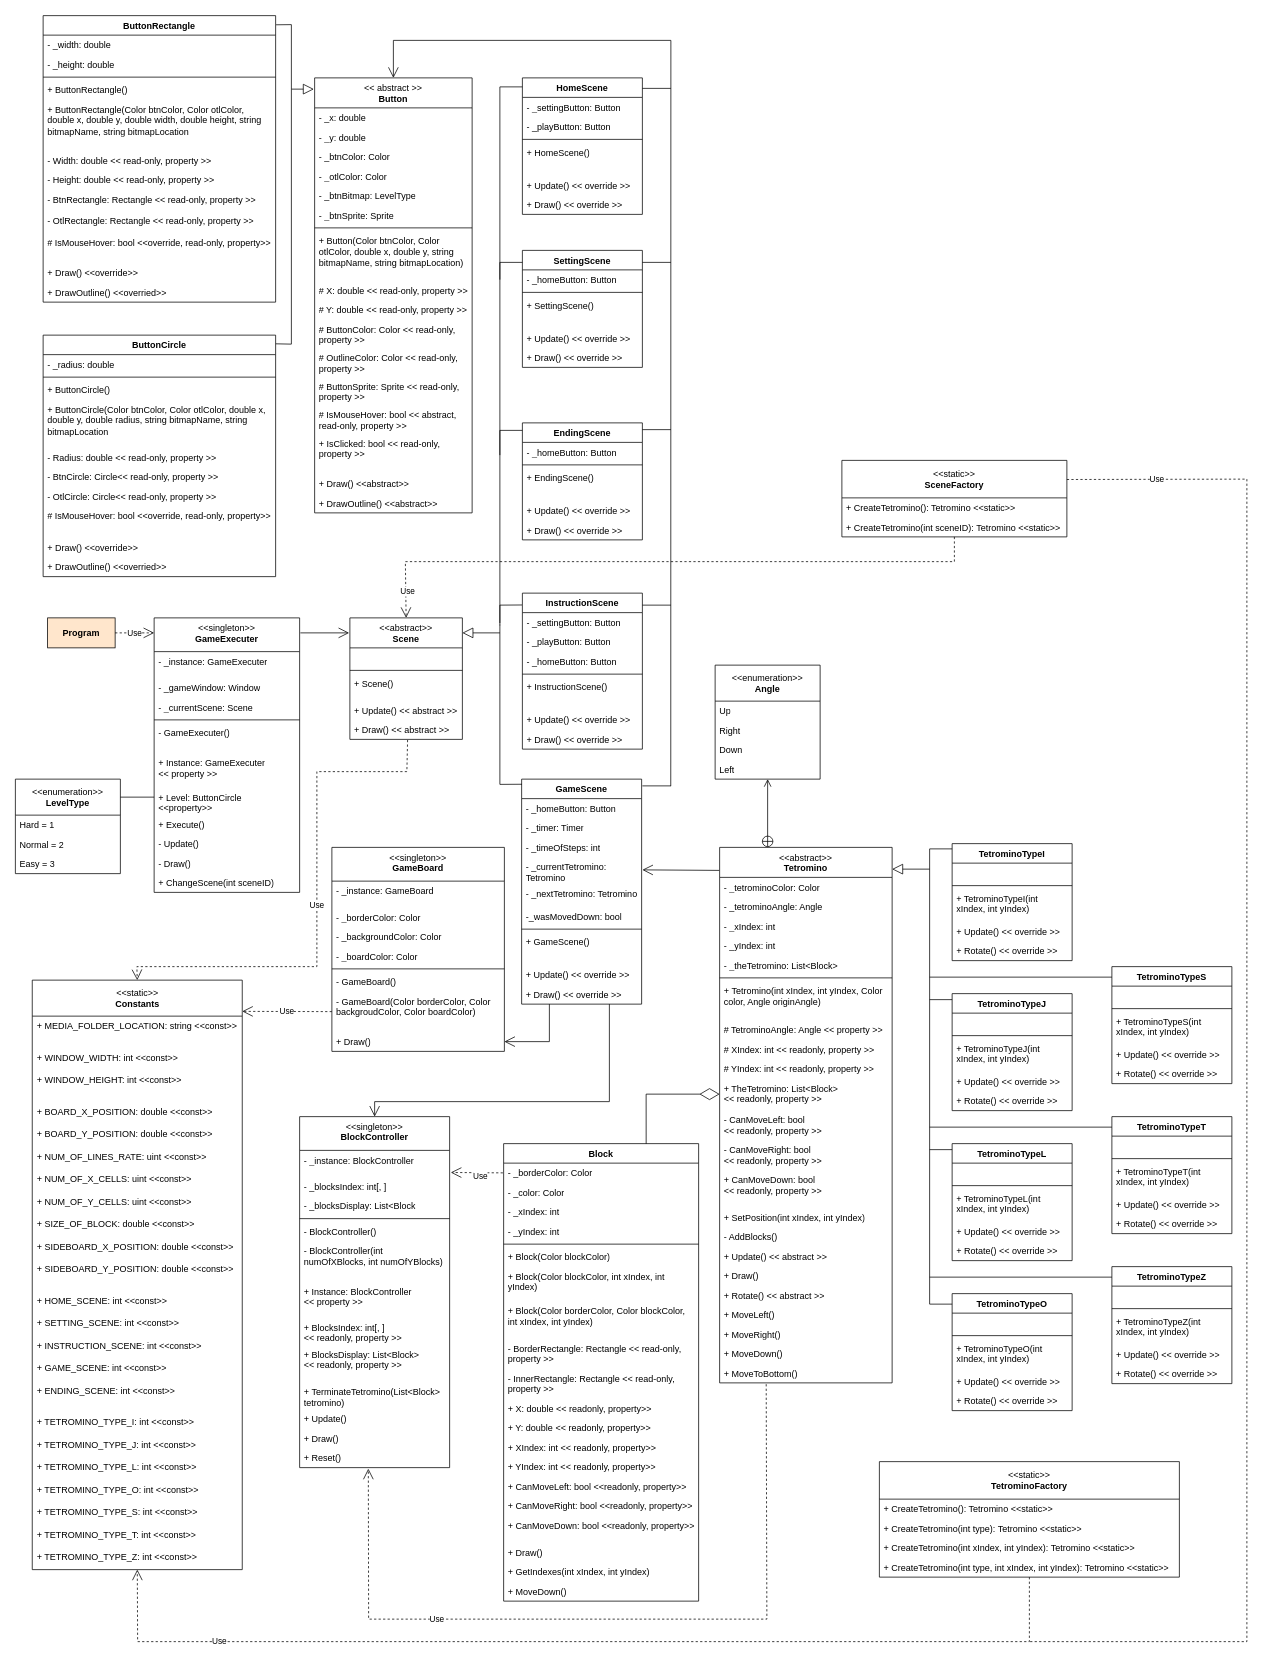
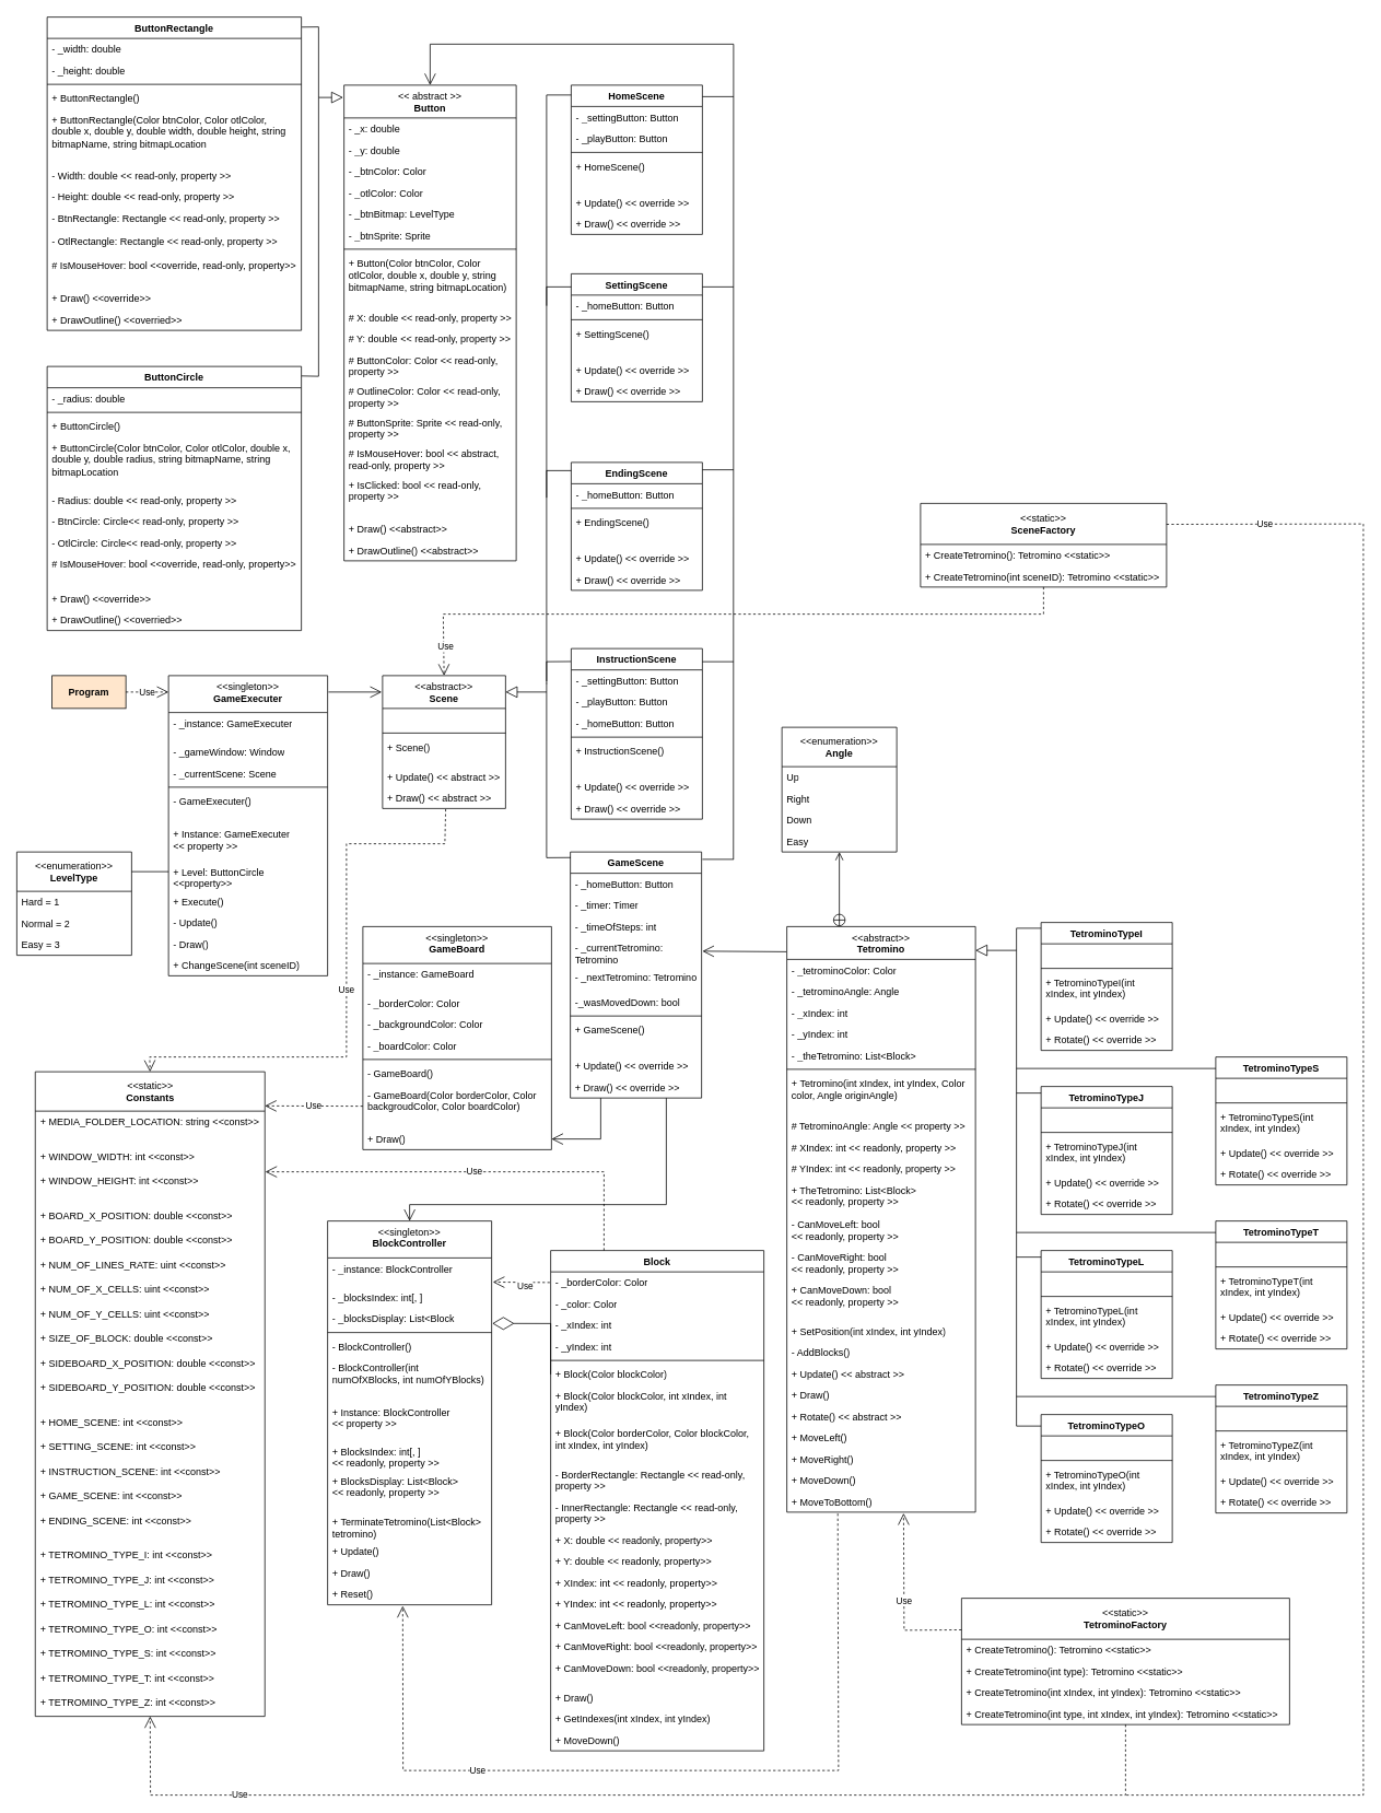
- <mxCell id="197" value="Left" style="text;strokeColor=none;fillColor=none;align=left;verticalAlign=top;spacingLeft=4;spacingRight=4;overflow=hidden;rotatable=0;points=[[0,0.5],[1,0.5]];portConstraint=eastwest;whiteSpace=wrap;html=1;" parent="193" vertex="1"><mxGeometry y="126" width="140" height="26" as="geometry" /></mxCell>
+ <mxCell id="197" value="Easy" style="text;strokeColor=none;fillColor=none;align=left;verticalAlign=top;spacingLeft=4;spacingRight=4;overflow=hidden;rotatable=0;points=[[0,0.5],[1,0.5]];portConstraint=eastwest;whiteSpace=wrap;html=1;" parent="193" vertex="1"><mxGeometry y="126" width="140" height="26" as="geometry" /></mxCell>
+ <mxCell id="279" value="Use" style="endArrow=open;endSize=12;dashed=1;html=1;rounded=0;exitX=0.25;exitY=0;exitDx=0;exitDy=0;entryX=1.002;entryY=0.048;entryDx=0;entryDy=0;entryPerimeter=0;" parent="1" source="205" target="257" edge="1"><mxGeometry width="160" relative="1" as="geometry"><mxPoint x="771" y="1435" as="sourcePoint" /><mxPoint x="322.5" y="1435" as="targetPoint" /><Array as="points"><mxPoint x="736" y="1428" /></Array></mxGeometry></mxCell>
- <mxCell id="204" value="" style="endArrow=diamondThin;endFill=0;endSize=24;html=1;rounded=0;entryX=0;entryY=0.5;entryDx=0;entryDy=0;exitX=0.731;exitY=0.001;exitDx=0;exitDy=0;exitPerimeter=0;" parent="1" source="205" target="128" edge="1"><mxGeometry width="160" relative="1" as="geometry"><mxPoint x="861" y="1518" as="sourcePoint" /><mxPoint x="891" y="1408" as="targetPoint" /><Array as="points"><mxPoint x="861" y="1458" /></Array></mxGeometry></mxCell>
+ <mxCell id="240" value="" style="endArrow=diamondThin;endFill=0;endSize=24;html=1;rounded=0;exitX=0;exitY=0.5;exitDx=0;exitDy=0;entryX=1.004;entryY=0.726;entryDx=0;entryDy=0;entryPerimeter=0;" parent="1" source="211" target="229" edge="1"><mxGeometry width="160" relative="1" as="geometry"><mxPoint x="871" y="1535" as="sourcePoint" /><mxPoint x="571" y="1467" as="targetPoint" /><Array as="points"><mxPoint x="671" y="1613" /></Array></mxGeometry></mxCell>
+ <mxCell id="286" value="Use" style="endArrow=open;endSize=12;dashed=1;html=1;rounded=0;exitX=0;exitY=0.25;exitDx=0;exitDy=0;entryX=0.619;entryY=1.054;entryDx=0;entryDy=0;entryPerimeter=0;" edge="1" parent="1" source="281" target="140"><mxGeometry width="160" relative="1" as="geometry"><mxPoint x="1132" y="2008" as="sourcePoint" /><mxPoint x="1085" y="1848" as="targetPoint" /><Array as="points"><mxPoint x="1102" y="1987" /></Array></mxGeometry></mxCell>
